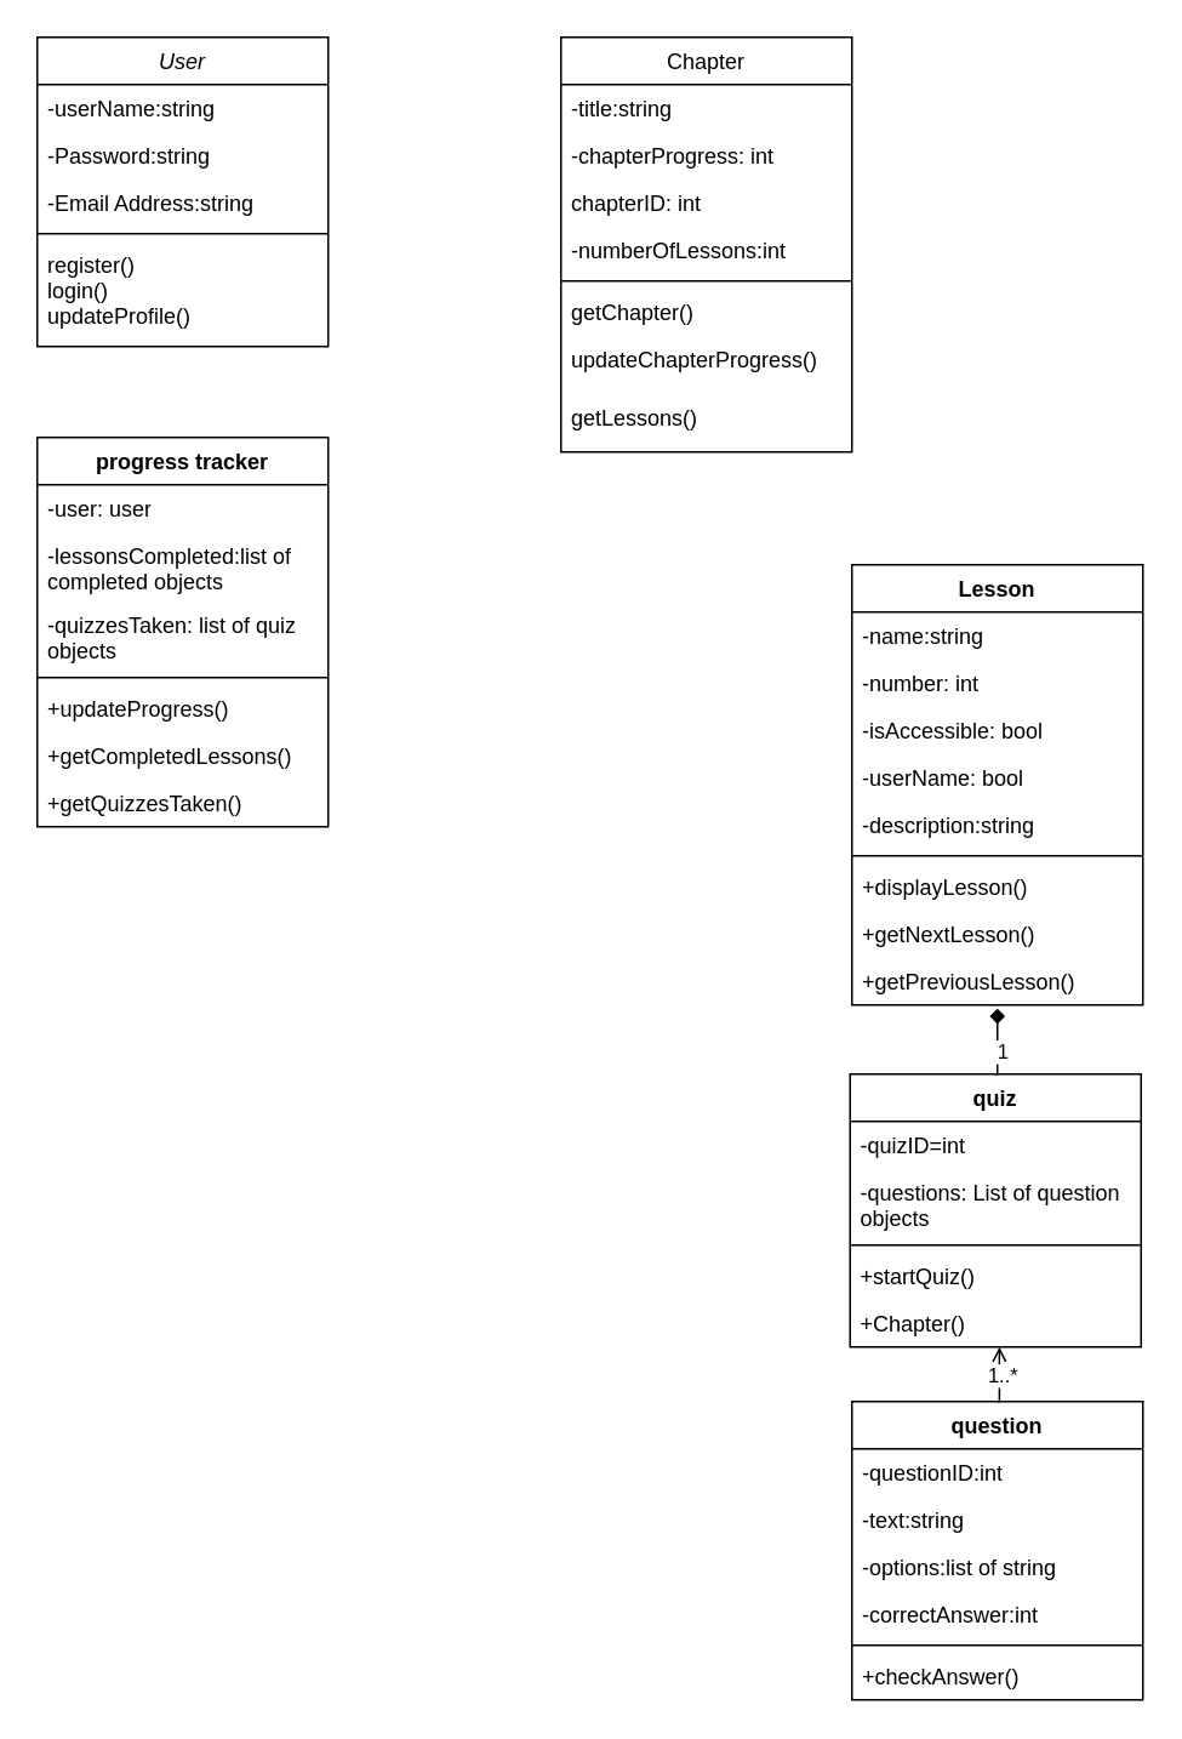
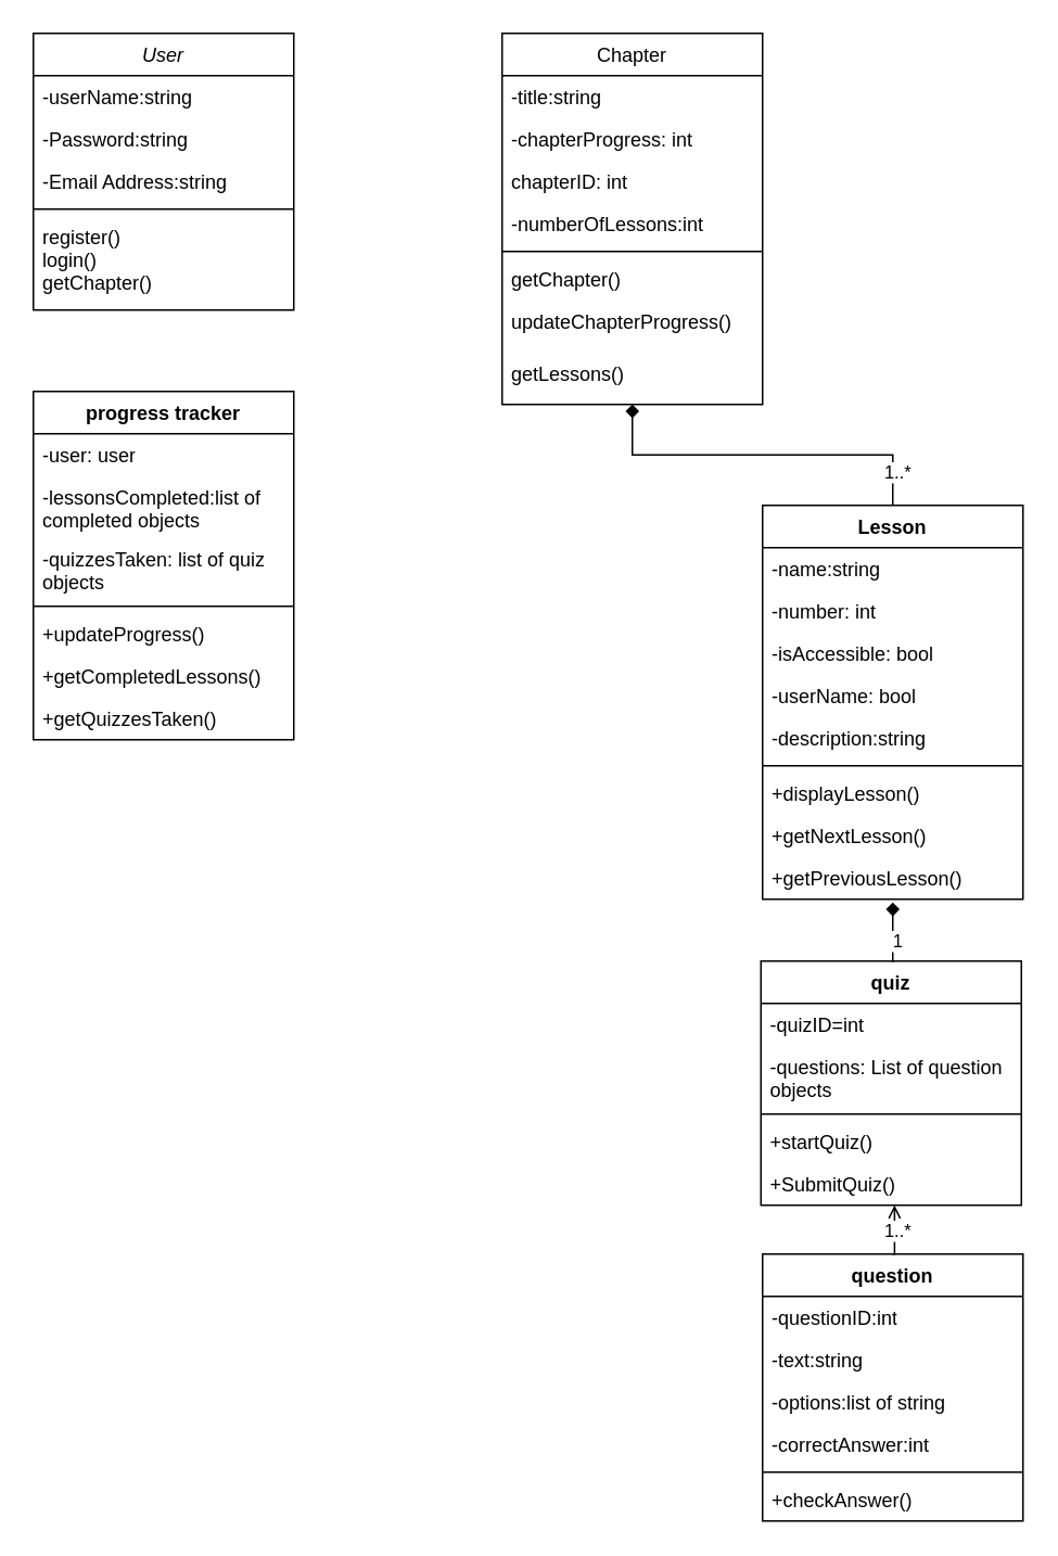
- <mxCell id="7" value="register()&#10;login()&#10;updateProfile()" style="text;align=left;verticalAlign=top;spacingLeft=4;spacingRight=4;overflow=hidden;rotatable=0;points=[[0,0.5],[1,0.5]];portConstraint=eastwest;" parent="2" vertex="1"><mxGeometry y="112" width="160" height="58" as="geometry" /></mxCell>
+ <mxCell id="7" value="register()&#10;login()&#10;getChapter()" style="text;align=left;verticalAlign=top;spacingLeft=4;spacingRight=4;overflow=hidden;rotatable=0;points=[[0,0.5],[1,0.5]];portConstraint=eastwest;" parent="2" vertex="1"><mxGeometry y="112" width="160" height="58" as="geometry" /></mxCell>
+ <mxCell id="8" style="edgeStyle=orthogonalEdgeStyle;rounded=0;orthogonalLoop=1;jettySize=auto;html=1;endArrow=none;endFill=0;strokeColor=default;startArrow=diamond;startFill=1;" edge="1" parent="1" source="10" target="19"><mxGeometry relative="1" as="geometry" /></mxCell>
+ <mxCell id="9" value="1..*" style="edgeLabel;html=1;align=center;verticalAlign=middle;resizable=0;points=[];" vertex="1" connectable="0" parent="8"><mxGeometry x="0.811" y="2" relative="1" as="geometry"><mxPoint as="offset" /></mxGeometry></mxCell>
- <mxCell id="34" value="&lt;div&gt;+Chapter()&lt;/div&gt;" style="text;strokeColor=none;fillColor=none;align=left;verticalAlign=top;spacingLeft=4;spacingRight=4;overflow=hidden;rotatable=0;points=[[0,0.5],[1,0.5]];portConstraint=eastwest;whiteSpace=wrap;html=1;" vertex="1" parent="29"><mxGeometry y="124" width="160" height="26" as="geometry" /></mxCell>
+ <mxCell id="34" value="&lt;div&gt;+SubmitQuiz()&lt;/div&gt;" style="text;strokeColor=none;fillColor=none;align=left;verticalAlign=top;spacingLeft=4;spacingRight=4;overflow=hidden;rotatable=0;points=[[0,0.5],[1,0.5]];portConstraint=eastwest;whiteSpace=wrap;html=1;" vertex="1" parent="29"><mxGeometry y="124" width="160" height="26" as="geometry" /></mxCell>
